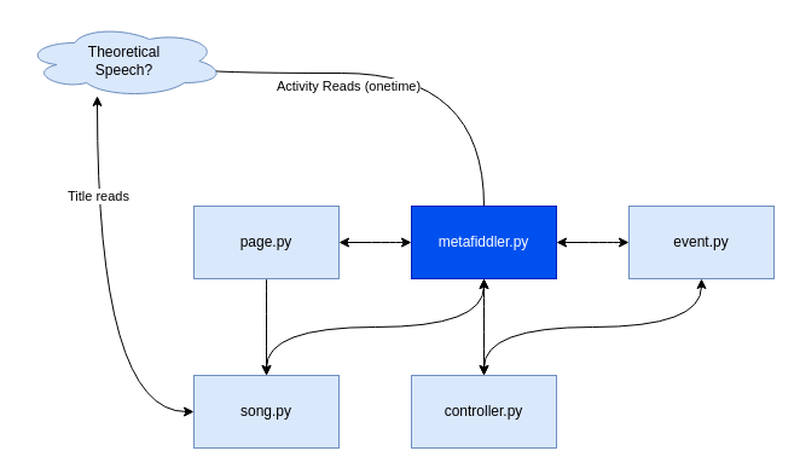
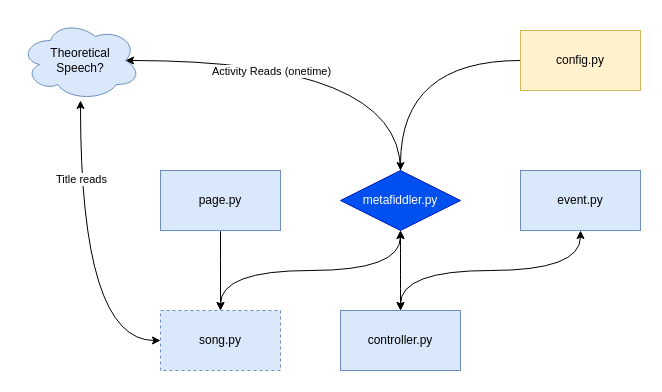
- <mxCell id="17" value="Theoretical&lt;br&gt;Speech?" style="ellipse;shape=cloud;whiteSpace=wrap;html=1;fillColor=#dae8fc;strokeColor=#6c8ebf;" vertex="1" parent="1"><mxGeometry x="20" y="20" width="165" height="60" as="geometry" /></mxCell>
+ <mxCell id="17" value="Theoretical&lt;br&gt;Speech?" style="ellipse;shape=cloud;whiteSpace=wrap;html=1;fillColor=#dae8fc;strokeColor=#6c8ebf;" vertex="1" parent="1"><mxGeometry x="20" y="20" width="120" height="80" as="geometry" /></mxCell>
+ <mxCell id="10" value="config.py" style="rounded=0;whiteSpace=wrap;html=1;fillColor=#fff2cc;strokeColor=#d6b656;" vertex="1" parent="1"><mxGeometry x="520" y="30" width="120" height="60" as="geometry" /></mxCell>
+ <mxCell id="9" style="edgeStyle=orthogonalEdgeStyle;rounded=0;orthogonalLoop=1;jettySize=auto;html=1;curved=1;" edge="1" parent="1" source="10" target="7"><mxGeometry relative="1" as="geometry" /></mxCell>
- <mxCell id="4" style="edgeStyle=orthogonalEdgeStyle;curved=1;rounded=0;orthogonalLoop=1;jettySize=auto;html=1;startArrow=classic;startFill=1;endArrow=classic;endFill=1;strokeColor=#000000;" edge="1" parent="1" source="7" target="19"><mxGeometry relative="1" as="geometry" /></mxCell>
- <mxCell id="7" value="metafiddler.py" style="rounded=0;whiteSpace=wrap;html=1;fillColor=#0050ef;strokeColor=#001DBC;fontColor=#ffffff;" vertex="1" parent="1"><mxGeometry x="340" y="170" width="120" height="60" as="geometry" /></mxCell>
+ <mxCell id="7" value="metafiddler.py" style="rhombus;whiteSpace=wrap;html=1;fillColor=#0050ef;strokeColor=#001DBC;fontColor=#ffffff;" vertex="1" parent="1"><mxGeometry x="340" y="170" width="120" height="60" as="geometry" /></mxCell>
- <mxCell id="13" style="edgeStyle=orthogonalEdgeStyle;curved=1;rounded=0;orthogonalLoop=1;jettySize=auto;html=1;startArrow=classic;startFill=1;endArrow=classic;endFill=1;strokeColor=#000000;" edge="1" parent="1" source="14" target="7"><mxGeometry relative="1" as="geometry" /></mxCell>
- <mxCell id="8" value="song.py" style="rounded=0;whiteSpace=wrap;html=1;fillColor=#dae8fc;strokeColor=#6c8ebf;" vertex="1" parent="1"><mxGeometry x="160" y="310" width="120" height="60" as="geometry" /></mxCell>
+ <mxCell id="8" value="song.py" style="rounded=0;whiteSpace=wrap;html=1;fillColor=#dae8fc;strokeColor=#6c8ebf;dashed=1;" vertex="1" parent="1"><mxGeometry x="160" y="310" width="120" height="60" as="geometry" /></mxCell>
